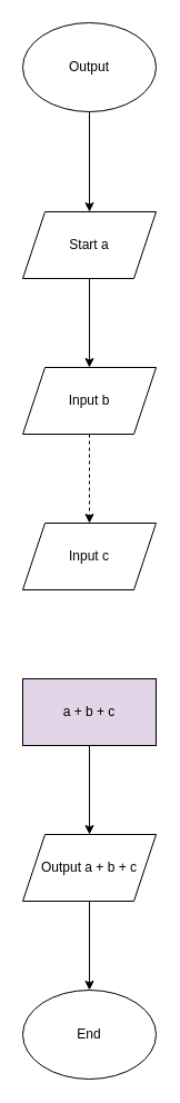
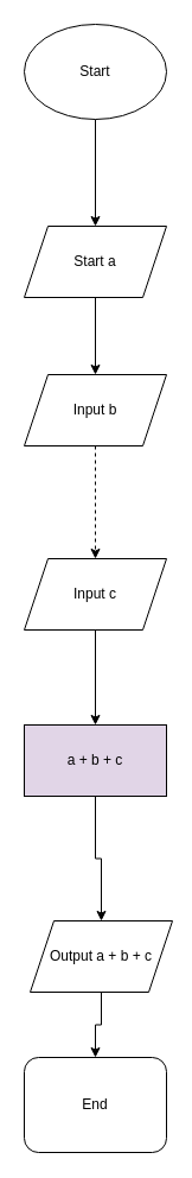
- <mxCell id="3" value="Output" style="ellipse;whiteSpace=wrap;html=1;" vertex="1" parent="1"><mxGeometry x="20" y="20" width="120" height="80" as="geometry" /></mxCell>
+ <mxCell id="3" value="Start" style="ellipse;whiteSpace=wrap;html=1;" vertex="1" parent="1"><mxGeometry x="20" y="20" width="120" height="80" as="geometry" /></mxCell>
- <mxCell id="7" value="Input b" style="shape=parallelogram;perimeter=parallelogramPerimeter;whiteSpace=wrap;html=1;fixedSize=1;" vertex="1" parent="1"><mxGeometry x="20" y="330" width="120" height="60" as="geometry" /></mxCell>
+ <mxCell id="7" value="Input b" style="shape=parallelogram;perimeter=parallelogramPerimeter;whiteSpace=wrap;html=1;fixedSize=1;" vertex="1" parent="1"><mxGeometry x="20" y="315" width="120" height="60" as="geometry" /></mxCell>
+ <mxCell id="8" value="" style="edgeStyle=orthogonalEdgeStyle;rounded=0;orthogonalLoop=1;jettySize=auto;html=1;" edge="1" parent="1" source="9" target="11"><mxGeometry relative="1" as="geometry" /></mxCell>
- <mxCell id="13" value="Output a + b + c" style="shape=parallelogram;perimeter=parallelogramPerimeter;whiteSpace=wrap;html=1;fixedSize=1;" vertex="1" parent="1"><mxGeometry x="20" y="750" width="120" height="60" as="geometry" /></mxCell>
+ <mxCell id="13" value="Output a + b + c" style="shape=parallelogram;perimeter=parallelogramPerimeter;whiteSpace=wrap;html=1;fixedSize=1;" vertex="1" parent="1"><mxGeometry x="25" y="775" width="120" height="60" as="geometry" /></mxCell>
- <mxCell id="14" value="End" style="ellipse;whiteSpace=wrap;html=1;" vertex="1" parent="1"><mxGeometry x="20" y="890" width="120" height="80" as="geometry" /></mxCell>
+ <mxCell id="14" value="End" style="whiteSpace=wrap;html=1;rounded=1;" vertex="1" parent="1"><mxGeometry x="20" y="890" width="120" height="80" as="geometry" /></mxCell>
